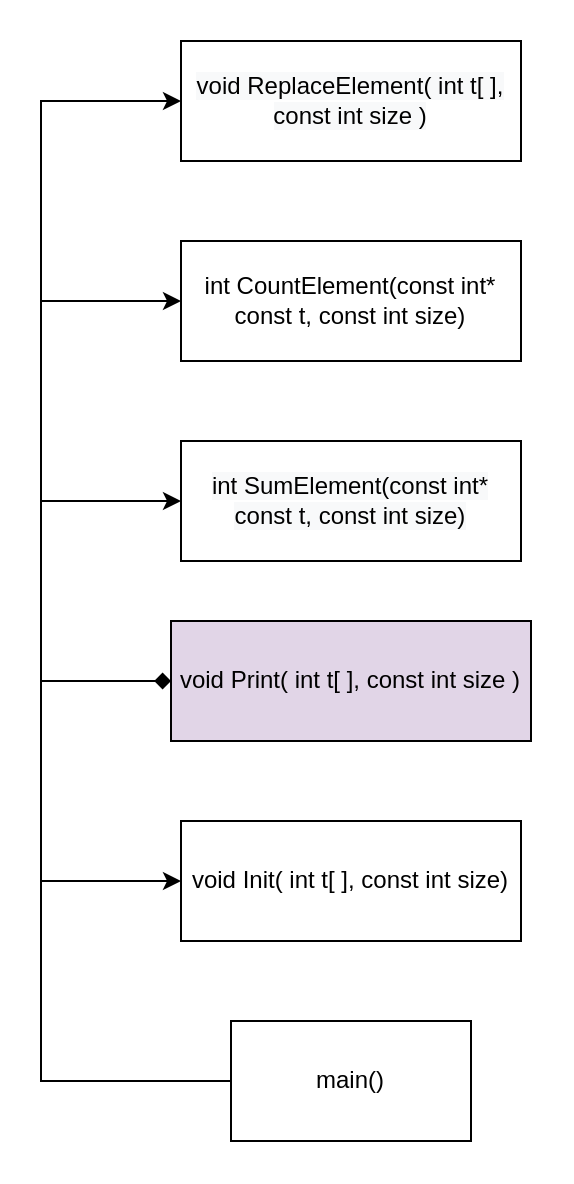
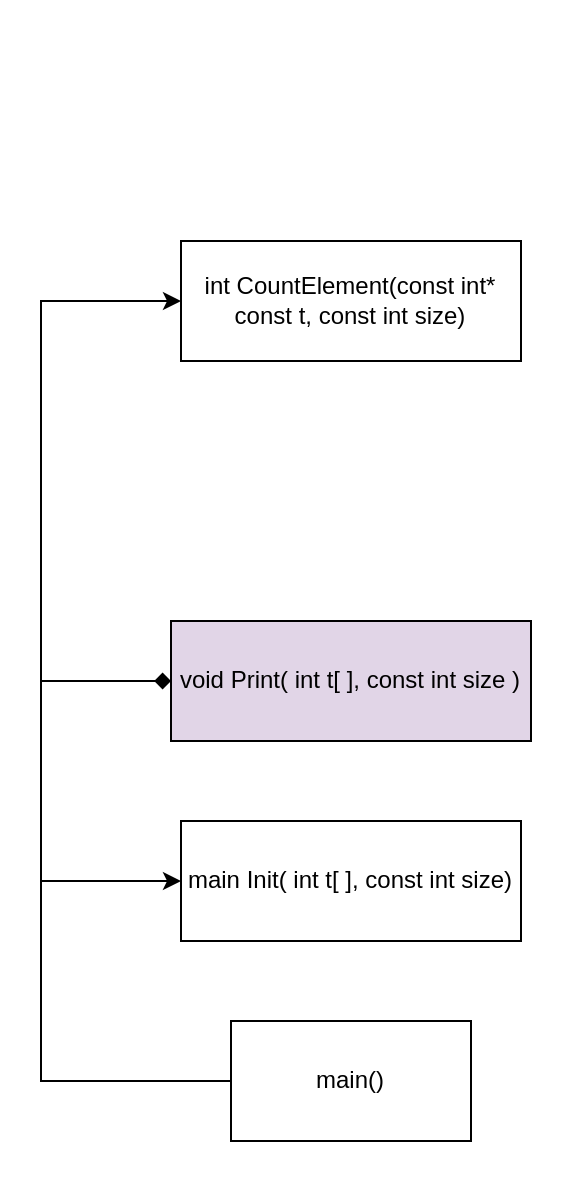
- <mxCell id="8" value="&#10;&#10;&lt;span style=&quot;color: rgb(0, 0, 0); font-family: helvetica; font-size: 12px; font-style: normal; font-weight: 400; letter-spacing: normal; text-align: center; text-indent: 0px; text-transform: none; word-spacing: 0px; background-color: rgb(248, 249, 250); display: inline; float: none;&quot;&gt;void ReplaceElement( int t[ ], const int size )&lt;/span&gt;&#10;&#10;" style="rounded=0;whiteSpace=wrap;html=1;" parent="1" vertex="1"><mxGeometry x="90" y="20" width="170" height="60" as="geometry" /></mxCell>
- <mxCell id="2" value="" style="edgeStyle=orthogonalEdgeStyle;rounded=0;orthogonalLoop=1;jettySize=auto;html=1;exitX=0;exitY=0.5;exitDx=0;exitDy=0;" parent="1" source="6" target="8" edge="1"><mxGeometry relative="1" as="geometry"><Array as="points"><mxPoint x="20" y="540" /><mxPoint x="20" y="50" /></Array></mxGeometry></mxCell>
- <mxCell id="5" style="edgeStyle=orthogonalEdgeStyle;rounded=0;orthogonalLoop=1;jettySize=auto;html=1;exitX=0;exitY=0.5;exitDx=0;exitDy=0;entryX=0;entryY=0.5;entryDx=0;entryDy=0;" edge="1" parent="1" source="6" target="10"><mxGeometry relative="1" as="geometry"><Array as="points"><mxPoint x="20" y="540" /><mxPoint x="20" y="250" /></Array></mxGeometry></mxCell>
- <mxCell id="10" value="&#10;&#10;&lt;span style=&quot;color: rgb(0, 0, 0); font-family: helvetica; font-size: 12px; font-style: normal; font-weight: 400; letter-spacing: normal; text-align: center; text-indent: 0px; text-transform: none; word-spacing: 0px; background-color: rgb(248, 249, 250); display: inline; float: none;&quot;&gt;int SumElement(const int* const t, const int size)&lt;/span&gt;&#10;&#10;" style="rounded=0;whiteSpace=wrap;html=1;" parent="1" vertex="1"><mxGeometry x="90" y="220" width="170" height="60" as="geometry" /></mxCell>
- <mxCell id="11" value="void Init( int t[ ], const int size)" style="rounded=0;whiteSpace=wrap;html=1;" parent="1" vertex="1"><mxGeometry x="90" y="410" width="170" height="60" as="geometry" /></mxCell>
+ <mxCell id="11" value="main Init( int t[ ], const int size)" style="rounded=0;whiteSpace=wrap;html=1;" parent="1" vertex="1"><mxGeometry x="90" y="410" width="170" height="60" as="geometry" /></mxCell>
